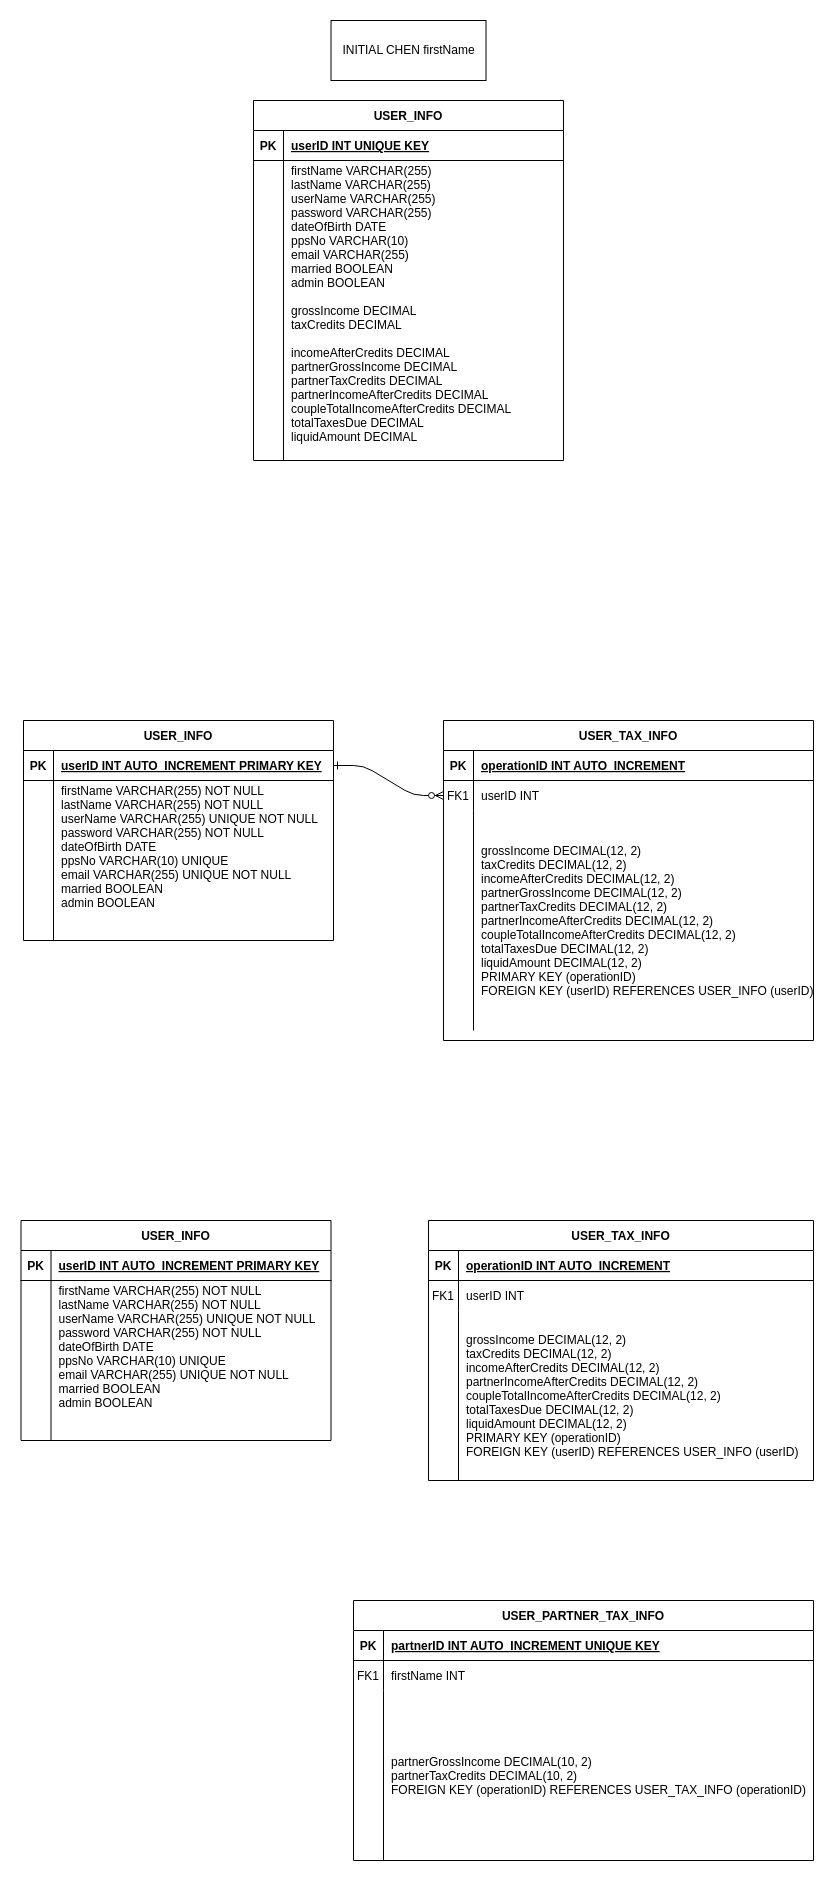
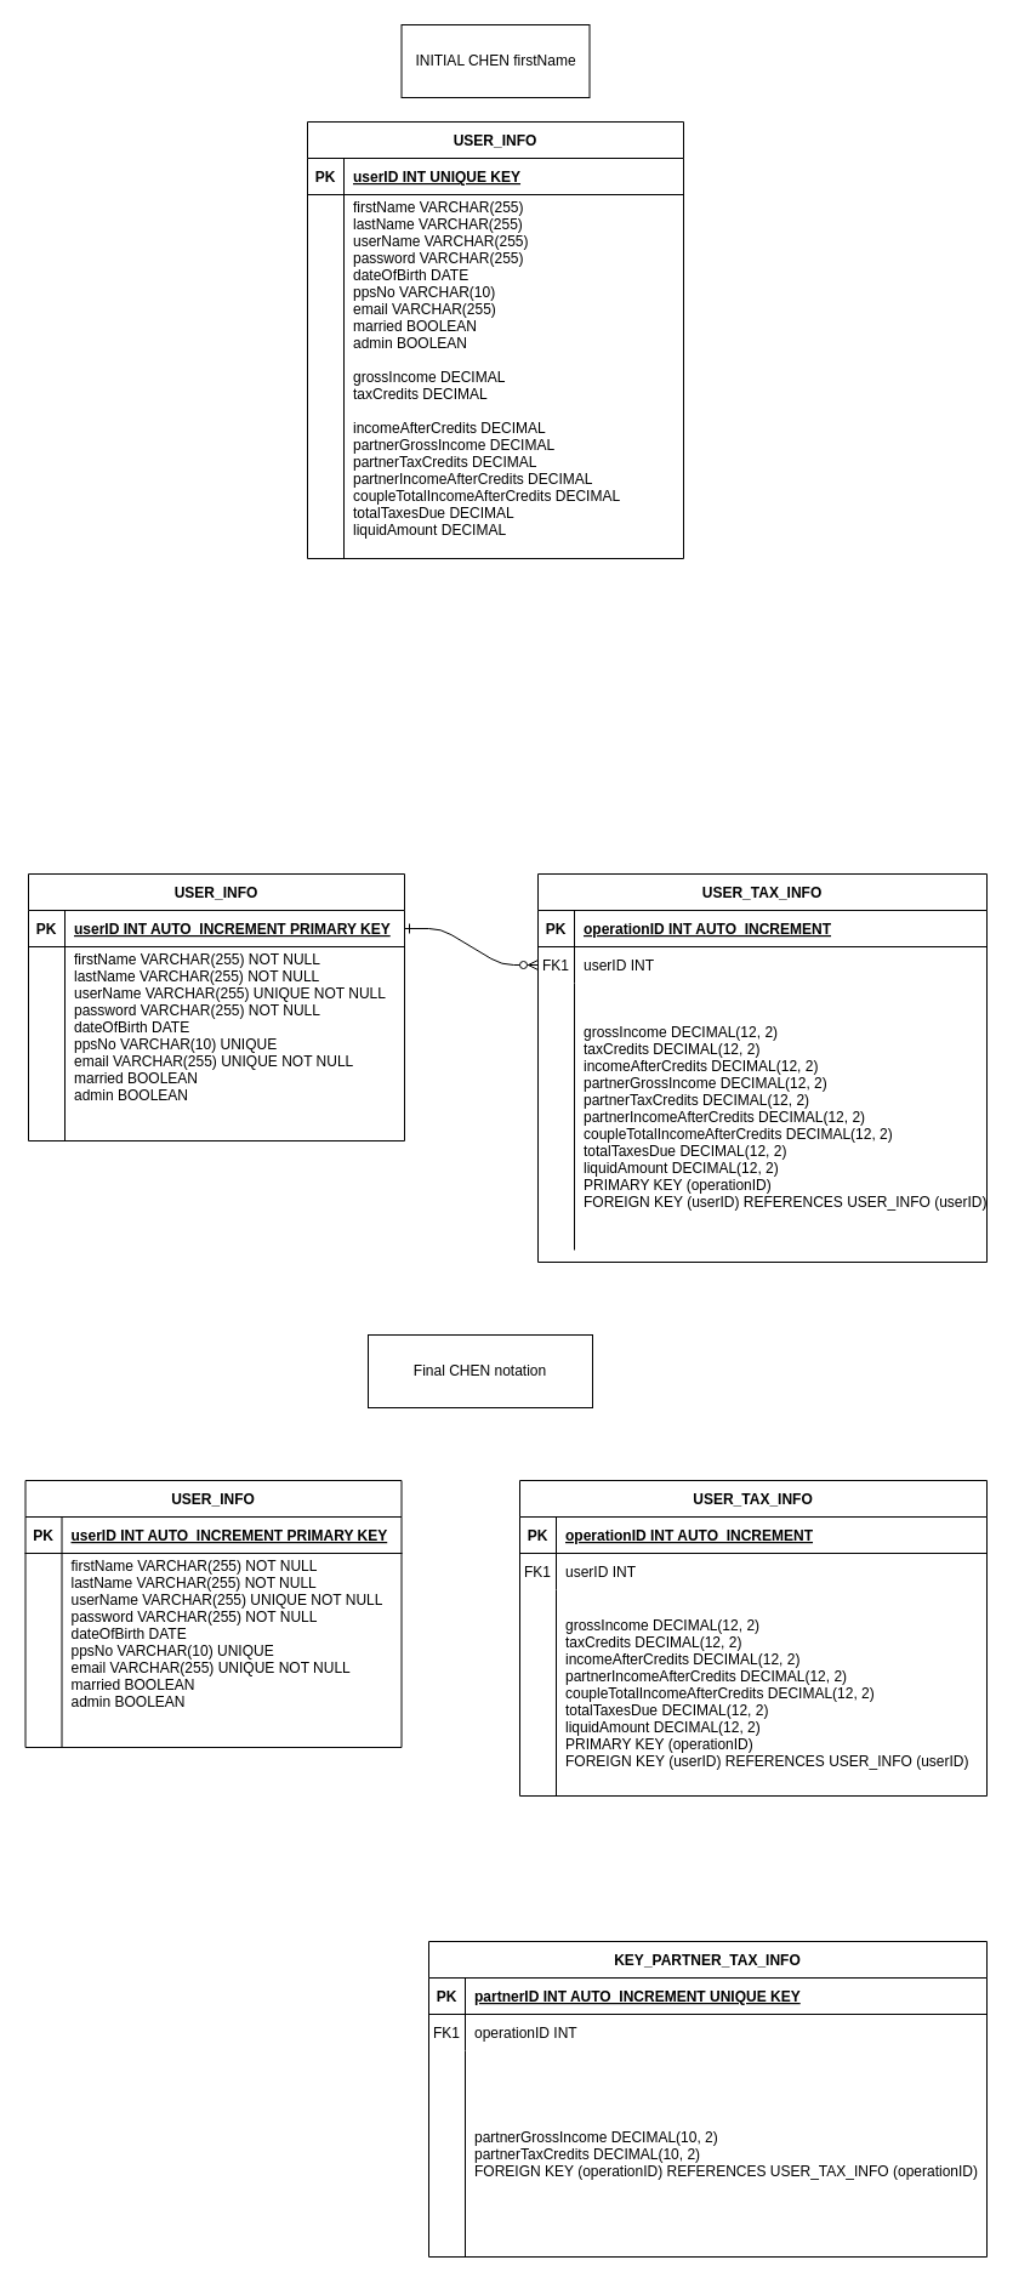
+ <mxCell id="28" value="Final CHEN notation" style="rounded=0;whiteSpace=wrap;html=1;" parent="1" vertex="1"><mxGeometry x="303" y="1100" width="185" height="60" as="geometry" /></mxCell>
- <mxCell id="46" value="USER_PARTNER_TAX_INFO" style="shape=table;startSize=30;container=1;collapsible=1;childLayout=tableLayout;fixedRows=1;rowLines=0;fontStyle=1;align=center;resizeLast=1;" vertex="1" parent="1"><mxGeometry x="353" y="1600" width="460" height="260" as="geometry" /></mxCell>
+ <mxCell id="46" value="KEY_PARTNER_TAX_INFO" style="shape=table;startSize=30;container=1;collapsible=1;childLayout=tableLayout;fixedRows=1;rowLines=0;fontStyle=1;align=center;resizeLast=1;" vertex="1" parent="1"><mxGeometry x="353" y="1600" width="460" height="260" as="geometry" /></mxCell>
- <mxCell id="52" value="firstName INT" style="shape=partialRectangle;overflow=hidden;connectable=0;fillColor=none;top=0;left=0;bottom=0;right=0;align=left;spacingLeft=6;" vertex="1" parent="50"><mxGeometry x="30" width="430" height="30" as="geometry"><mxRectangle width="430" height="30" as="alternateBounds" /></mxGeometry></mxCell>
+ <mxCell id="52" value="operationID INT" style="shape=partialRectangle;overflow=hidden;connectable=0;fillColor=none;top=0;left=0;bottom=0;right=0;align=left;spacingLeft=6;" vertex="1" parent="50"><mxGeometry x="30" width="430" height="30" as="geometry"><mxRectangle width="430" height="30" as="alternateBounds" /></mxGeometry></mxCell>
